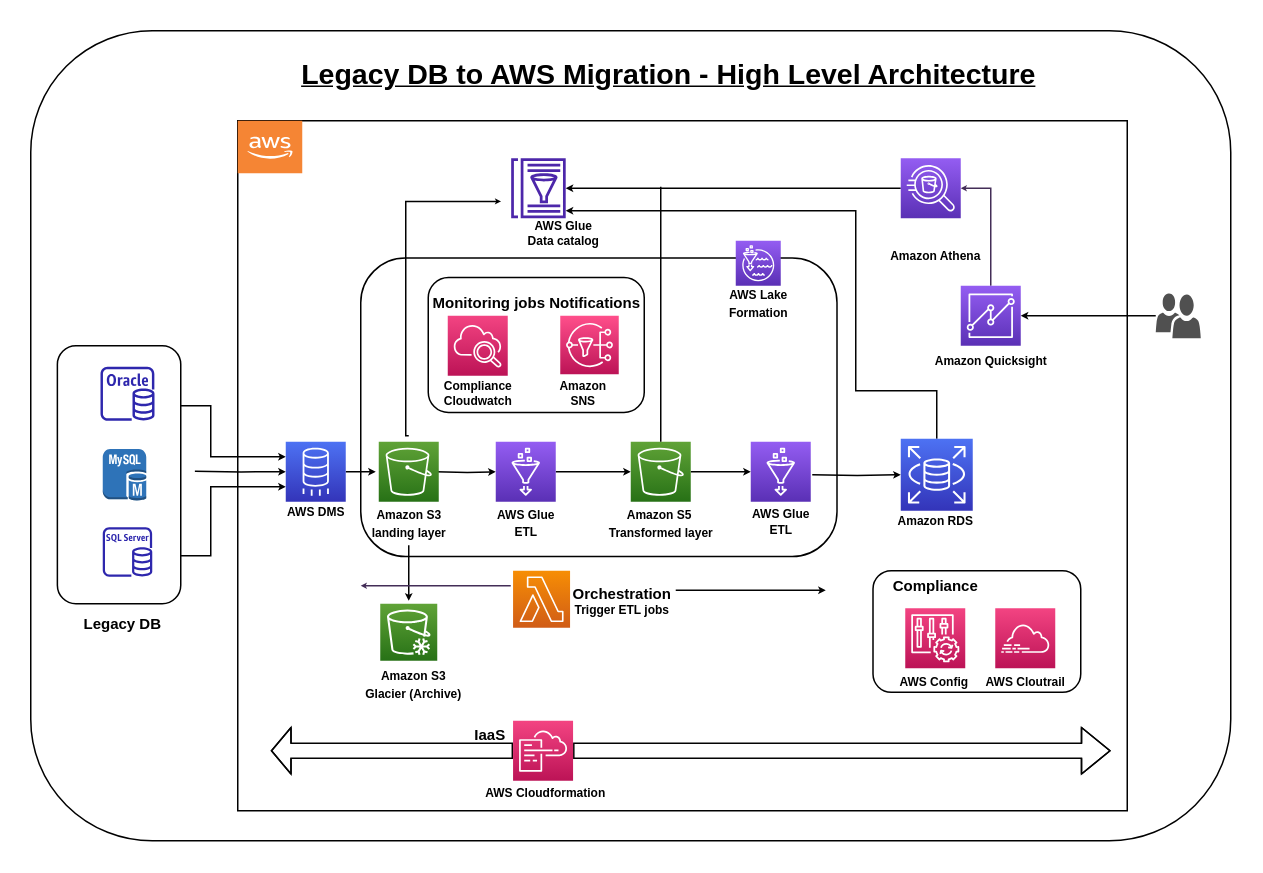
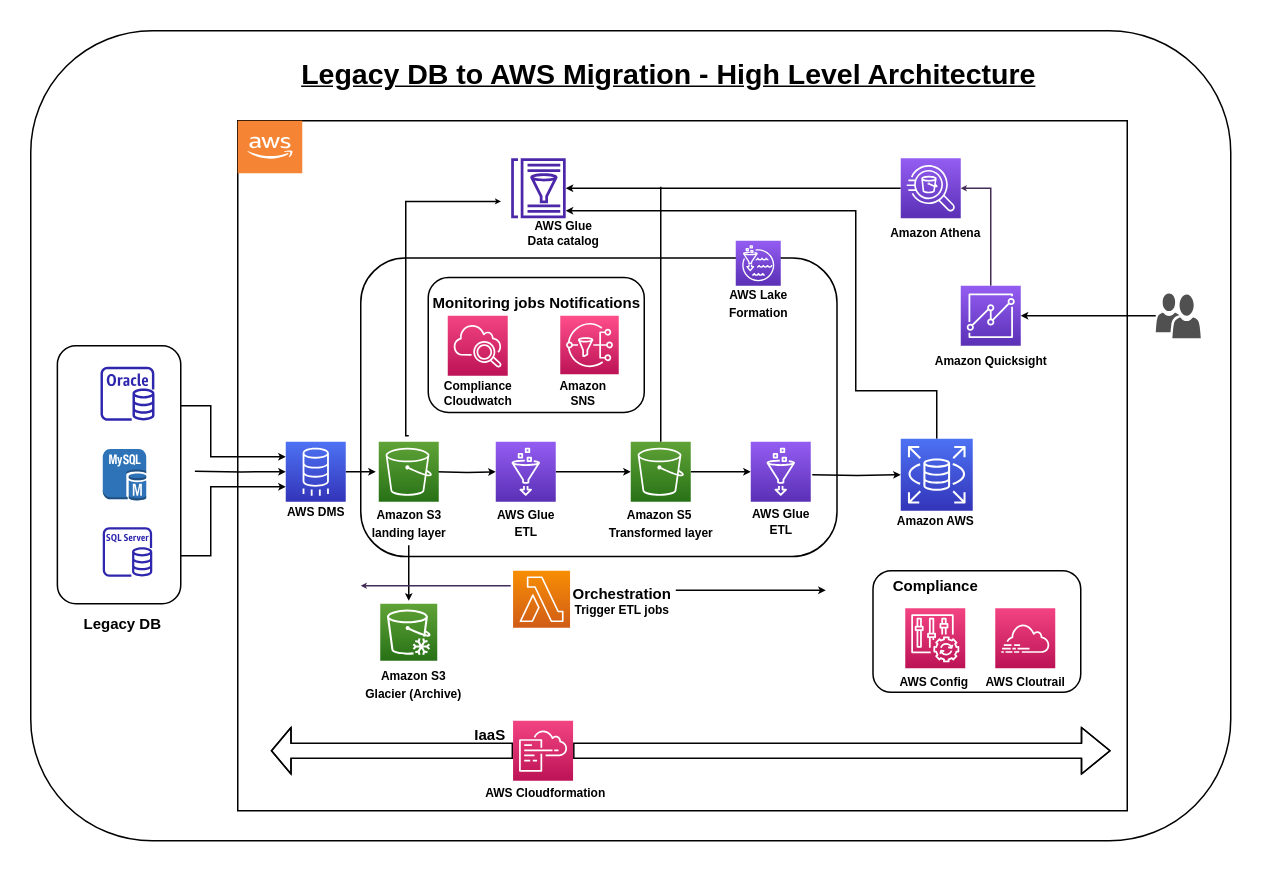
- <mxCell id="27" value="&lt;b&gt;Amazon Athena&lt;/b&gt;" style="text;html=1;align=center;verticalAlign=middle;resizable=0;points=[];autosize=1;strokeColor=none;fillColor=none;fontSize=8;" vertex="1" parent="1"><mxGeometry x="583" y="160" width="80" height="20" as="geometry" /></mxCell>
+ <mxCell id="27" value="&lt;b&gt;Amazon Athena&lt;/b&gt;" style="text;html=1;align=center;verticalAlign=middle;resizable=0;points=[];autosize=1;strokeColor=none;fillColor=none;fontSize=8;" vertex="1" parent="1"><mxGeometry x="583" y="145" width="80" height="20" as="geometry" /></mxCell>
- <mxCell id="26" value="&lt;b&gt;Amazon RDS&lt;/b&gt;" style="text;html=1;align=center;verticalAlign=middle;resizable=0;points=[];autosize=1;strokeColor=none;fillColor=none;fontSize=8;" vertex="1" parent="1"><mxGeometry x="588" y="337" width="70" height="20" as="geometry" /></mxCell>
+ <mxCell id="26" value="&lt;b&gt;Amazon AWS&lt;/b&gt;" style="text;html=1;align=center;verticalAlign=middle;resizable=0;points=[];autosize=1;strokeColor=none;fillColor=none;fontSize=8;" vertex="1" parent="1"><mxGeometry x="588" y="337" width="70" height="20" as="geometry" /></mxCell>
